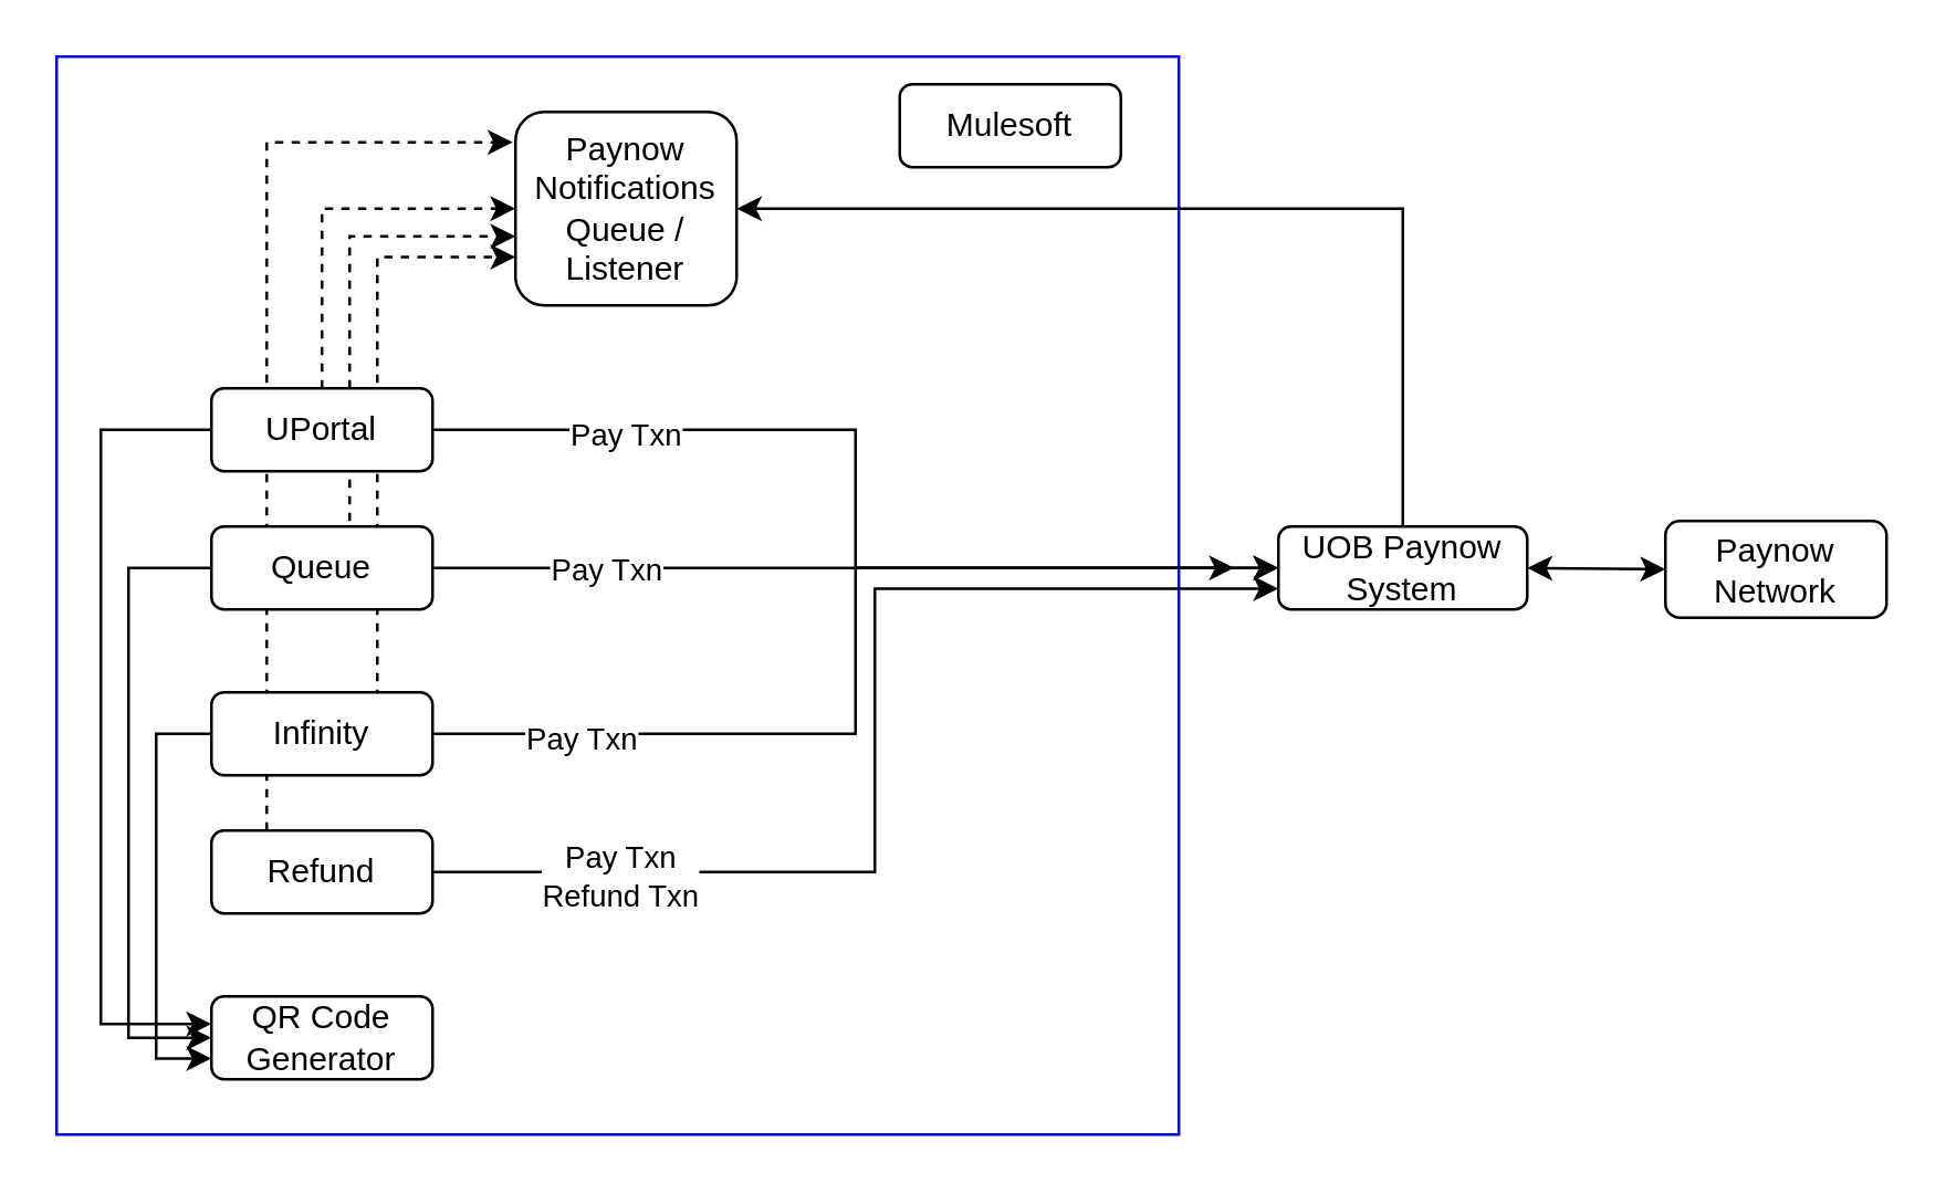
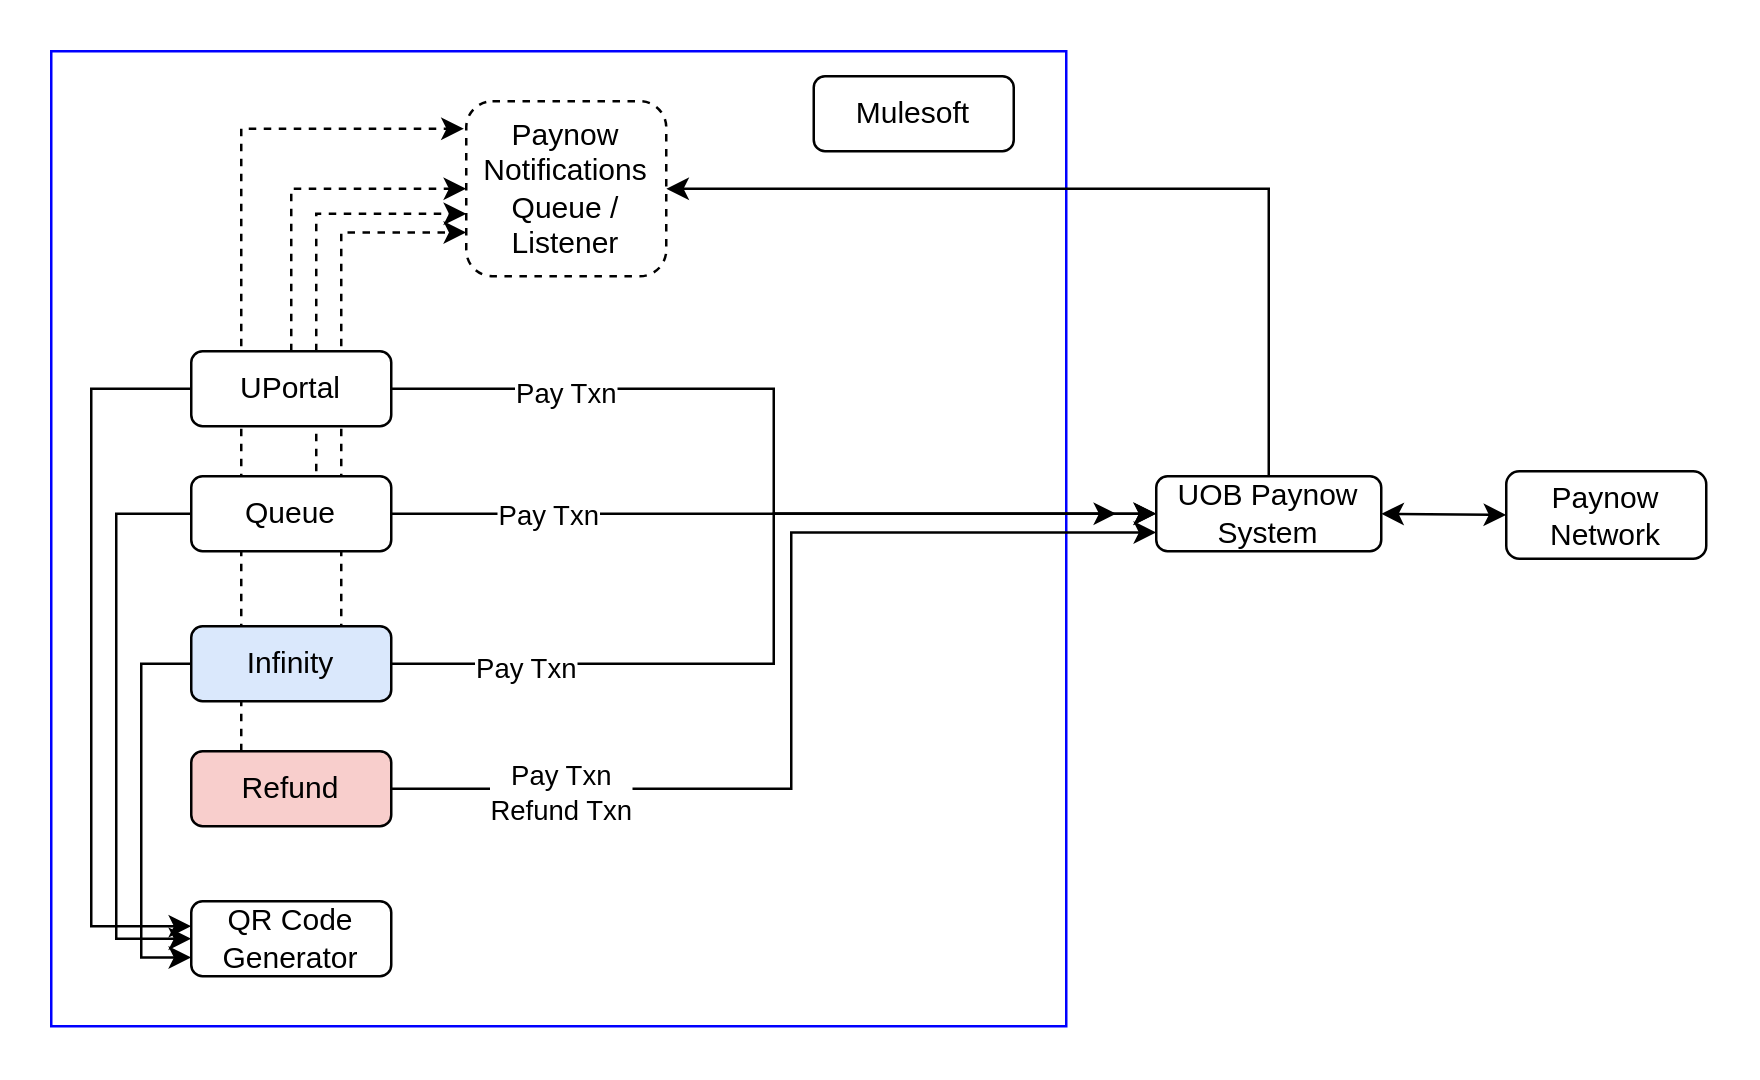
- <mxCell id="21" value="Paynow Notifications Queue / Listener" style="rounded=1;whiteSpace=wrap;html=1;" vertex="1" parent="1"><mxGeometry x="186" y="40" width="80" height="70" as="geometry" /></mxCell>
+ <mxCell id="21" value="Paynow Notifications Queue / Listener" style="rounded=1;whiteSpace=wrap;html=1;dashed=1;" vertex="1" parent="1"><mxGeometry x="186" y="40" width="80" height="70" as="geometry" /></mxCell>
- <mxCell id="26" value="Infinity" style="rounded=1;whiteSpace=wrap;html=1;" vertex="1" parent="1"><mxGeometry x="76" y="250" width="80" height="30" as="geometry" /></mxCell>
+ <mxCell id="26" value="Infinity" style="rounded=1;whiteSpace=wrap;html=1;fillColor=#dae8fc;" vertex="1" parent="1"><mxGeometry x="76" y="250" width="80" height="30" as="geometry" /></mxCell>
- <mxCell id="20" value="Refund" style="rounded=1;whiteSpace=wrap;html=1;" vertex="1" parent="1"><mxGeometry x="76" y="300" width="80" height="30" as="geometry" /></mxCell>
+ <mxCell id="20" value="Refund" style="rounded=1;whiteSpace=wrap;html=1;fillColor=#f8cecc;" vertex="1" parent="1"><mxGeometry x="76" y="300" width="80" height="30" as="geometry" /></mxCell>
